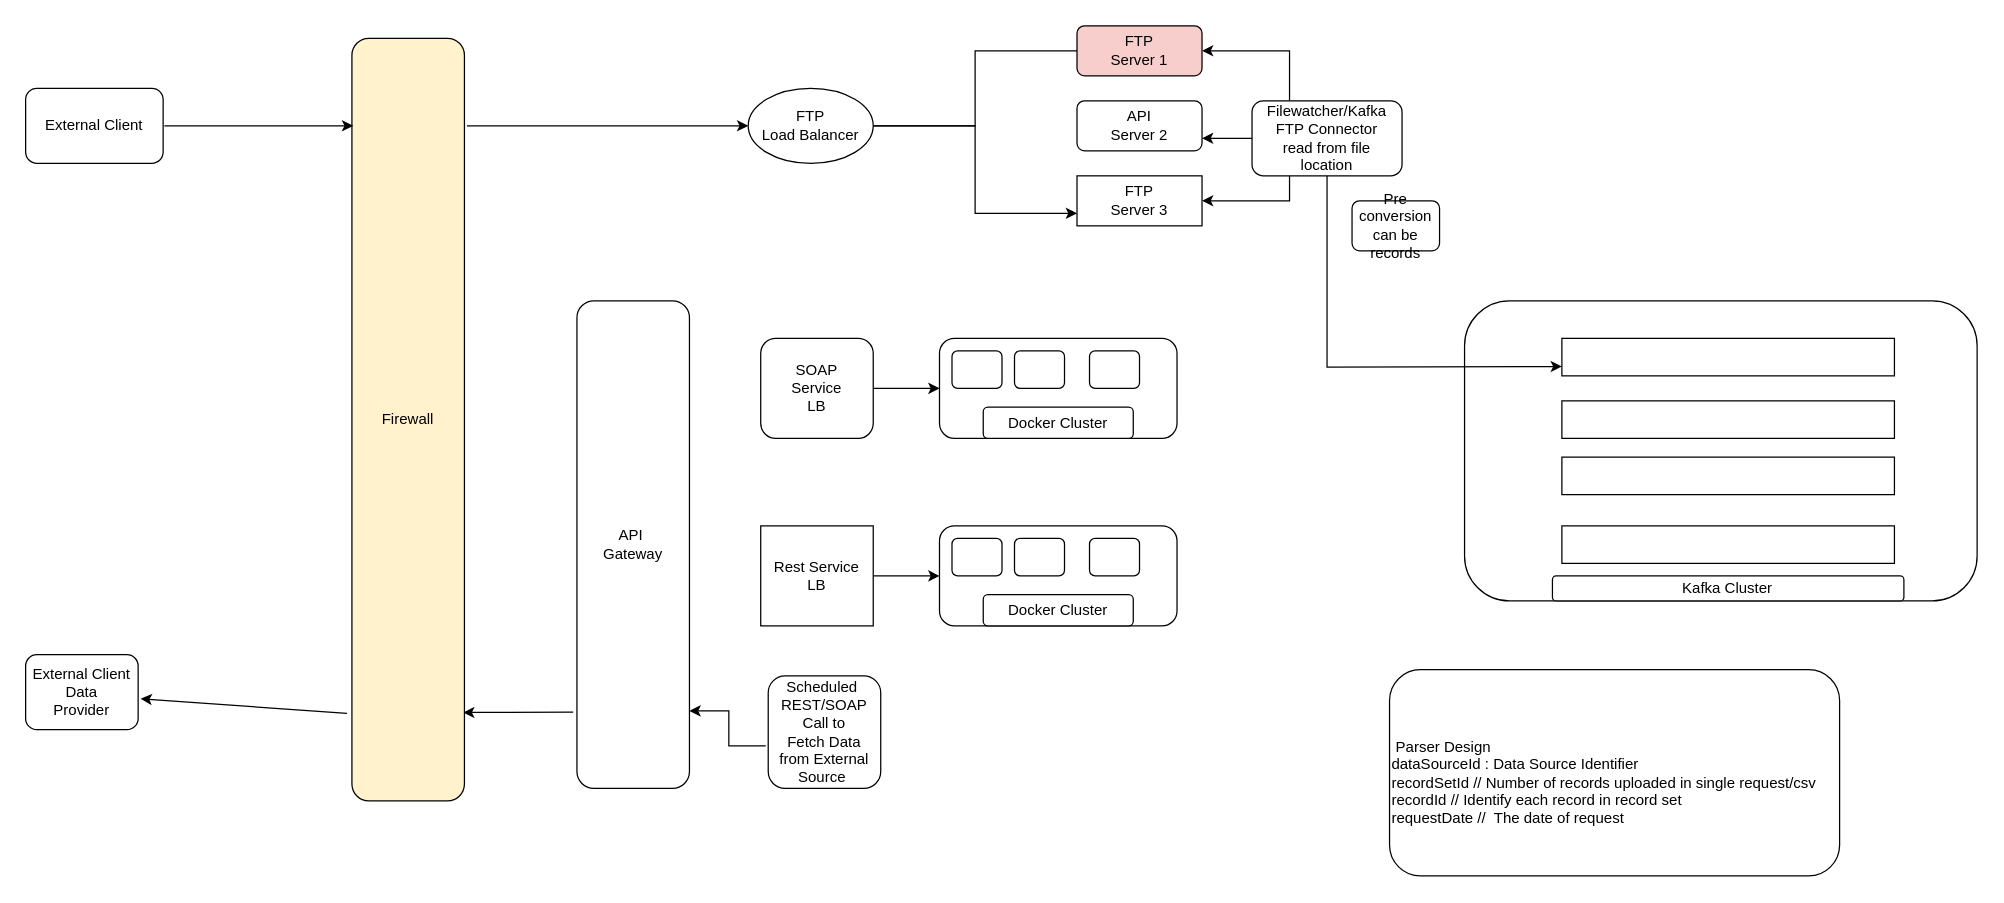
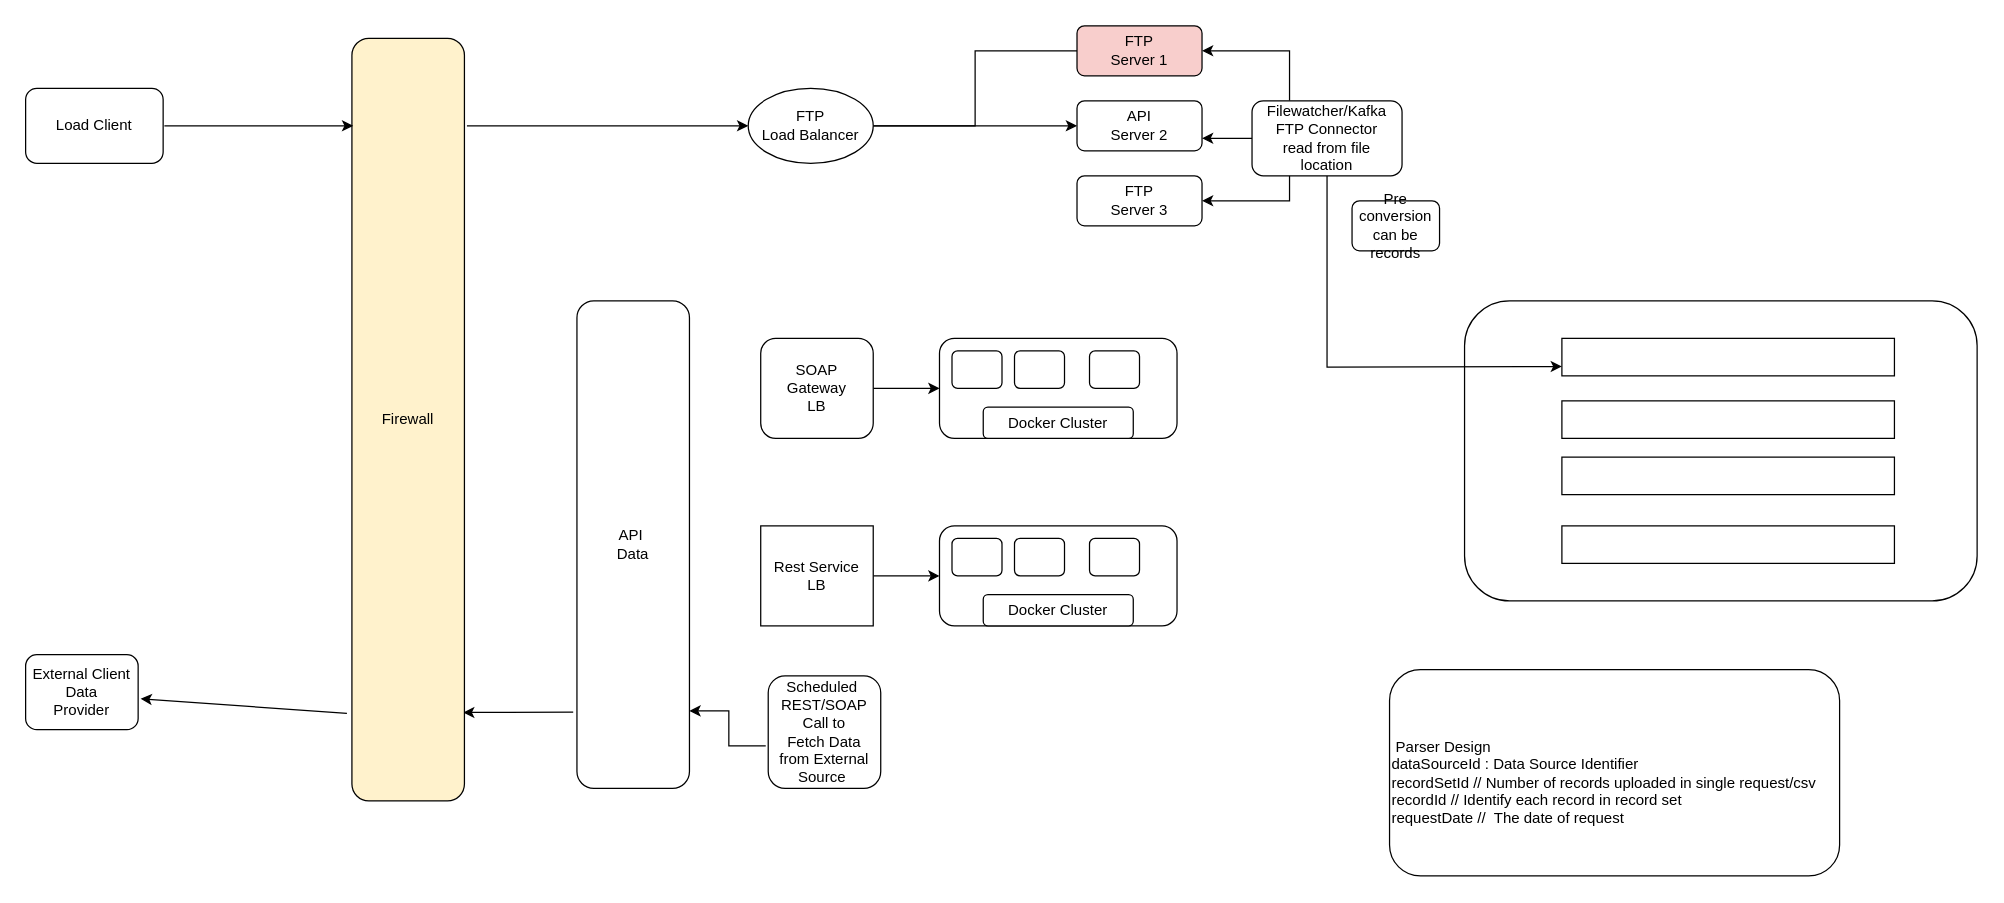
- <mxCell id="22" value="External Client" style="rounded=1;whiteSpace=wrap;html=1;" vertex="1" parent="1"><mxGeometry x="20" y="70" width="110" height="60" as="geometry" /></mxCell>
+ <mxCell id="22" value="Load Client" style="rounded=1;whiteSpace=wrap;html=1;" vertex="1" parent="1"><mxGeometry x="20" y="70" width="110" height="60" as="geometry" /></mxCell>
+ <mxCell id="25" style="edgeStyle=orthogonalEdgeStyle;rounded=0;orthogonalLoop=1;jettySize=auto;html=1;entryX=0;entryY=0.5;entryDx=0;entryDy=0;" edge="1" parent="1" source="26" target="29"><mxGeometry relative="1" as="geometry" /></mxCell>
- <mxCell id="28" value="FTP&lt;br&gt;Server 3" style="whiteSpace=wrap;html=1;rounded=0;" vertex="1" parent="27"><mxGeometry y="120" width="100" height="40" as="geometry" /></mxCell>
+ <mxCell id="28" value="FTP&lt;br&gt;Server 3" style="rounded=1;whiteSpace=wrap;html=1;" vertex="1" parent="27"><mxGeometry y="120" width="100" height="40" as="geometry" /></mxCell>
- <mxCell id="24" style="edgeStyle=orthogonalEdgeStyle;rounded=0;orthogonalLoop=1;jettySize=auto;html=1;entryX=0;entryY=0.75;entryDx=0;entryDy=0;" edge="1" parent="1" source="26" target="28"><mxGeometry relative="1" as="geometry" /></mxCell>
- <mxCell id="12" value="SOAP&lt;br&gt;Service&lt;br&gt;LB" style="rounded=1;whiteSpace=wrap;html=1;" vertex="1" parent="1"><mxGeometry x="608" y="270" width="90" height="80" as="geometry" /></mxCell>
+ <mxCell id="12" value="SOAP&lt;br&gt;Gateway&lt;br&gt;LB" style="rounded=1;whiteSpace=wrap;html=1;" vertex="1" parent="1"><mxGeometry x="608" y="270" width="90" height="80" as="geometry" /></mxCell>
- <mxCell id="10" value="API&amp;nbsp;&lt;br&gt;Gateway" style="rounded=1;whiteSpace=wrap;html=1;" vertex="1" parent="1"><mxGeometry x="461" y="240" width="90" height="390" as="geometry" /></mxCell>
+ <mxCell id="10" value="API&amp;nbsp;&lt;br&gt;Data" style="rounded=1;whiteSpace=wrap;html=1;" vertex="1" parent="1"><mxGeometry x="461" y="240" width="90" height="390" as="geometry" /></mxCell>
- <mxCell id="4" value="Kafka Cluster" style="rounded=1;whiteSpace=wrap;html=1;" vertex="1" parent="2"><mxGeometry x="70.29" y="180" width="281.14" height="20" as="geometry" /></mxCell>
